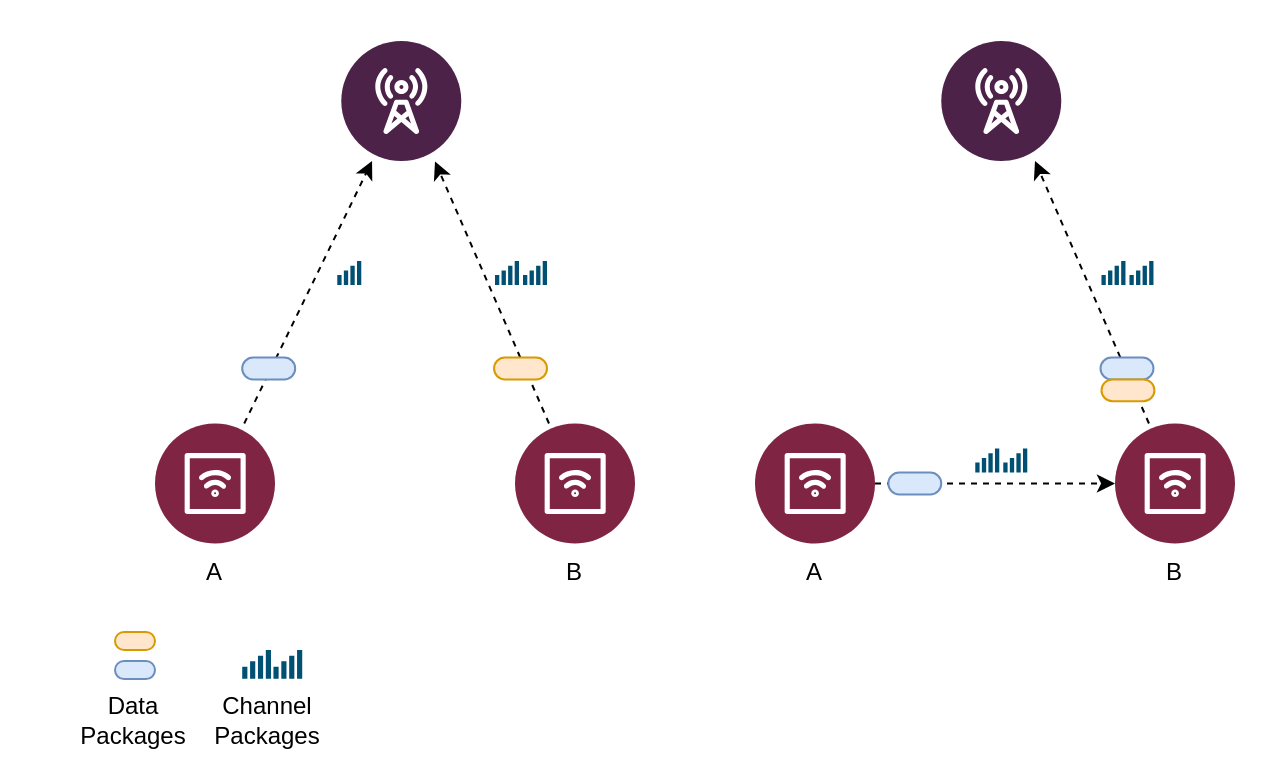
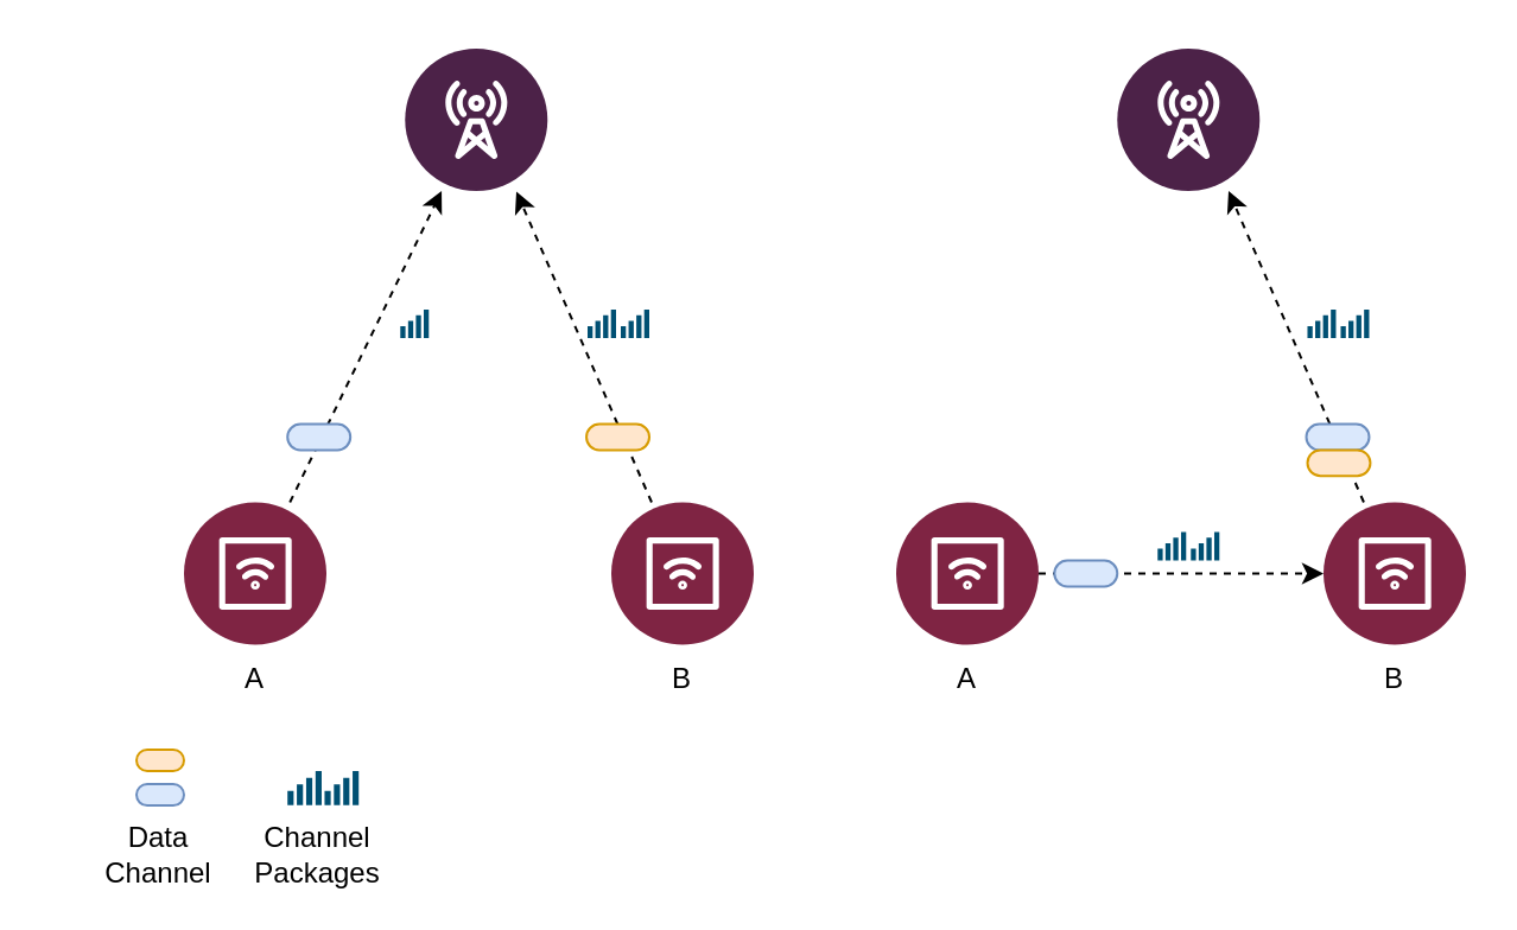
- <mxCell id="10" value="Data&lt;div&gt;&lt;span style=&quot;background-color: transparent; color: light-dark(rgb(0, 0, 0), rgb(255, 255, 255));&quot;&gt;Packages&lt;/span&gt;&lt;/div&gt;" style="text;html=1;align=center;verticalAlign=middle;whiteSpace=wrap;rounded=0;" vertex="1" parent="1"><mxGeometry x="20.43" y="350" width="93.14" height="20" as="geometry" /></mxCell>
+ <mxCell id="10" value="Data&lt;div&gt;&lt;span style=&quot;background-color: transparent; color: light-dark(rgb(0, 0, 0), rgb(255, 255, 255));&quot;&gt;Channel&lt;/span&gt;&lt;/div&gt;" style="text;html=1;align=center;verticalAlign=middle;whiteSpace=wrap;rounded=0;" vertex="1" parent="1"><mxGeometry x="20.43" y="350" width="93.14" height="20" as="geometry" /></mxCell>
